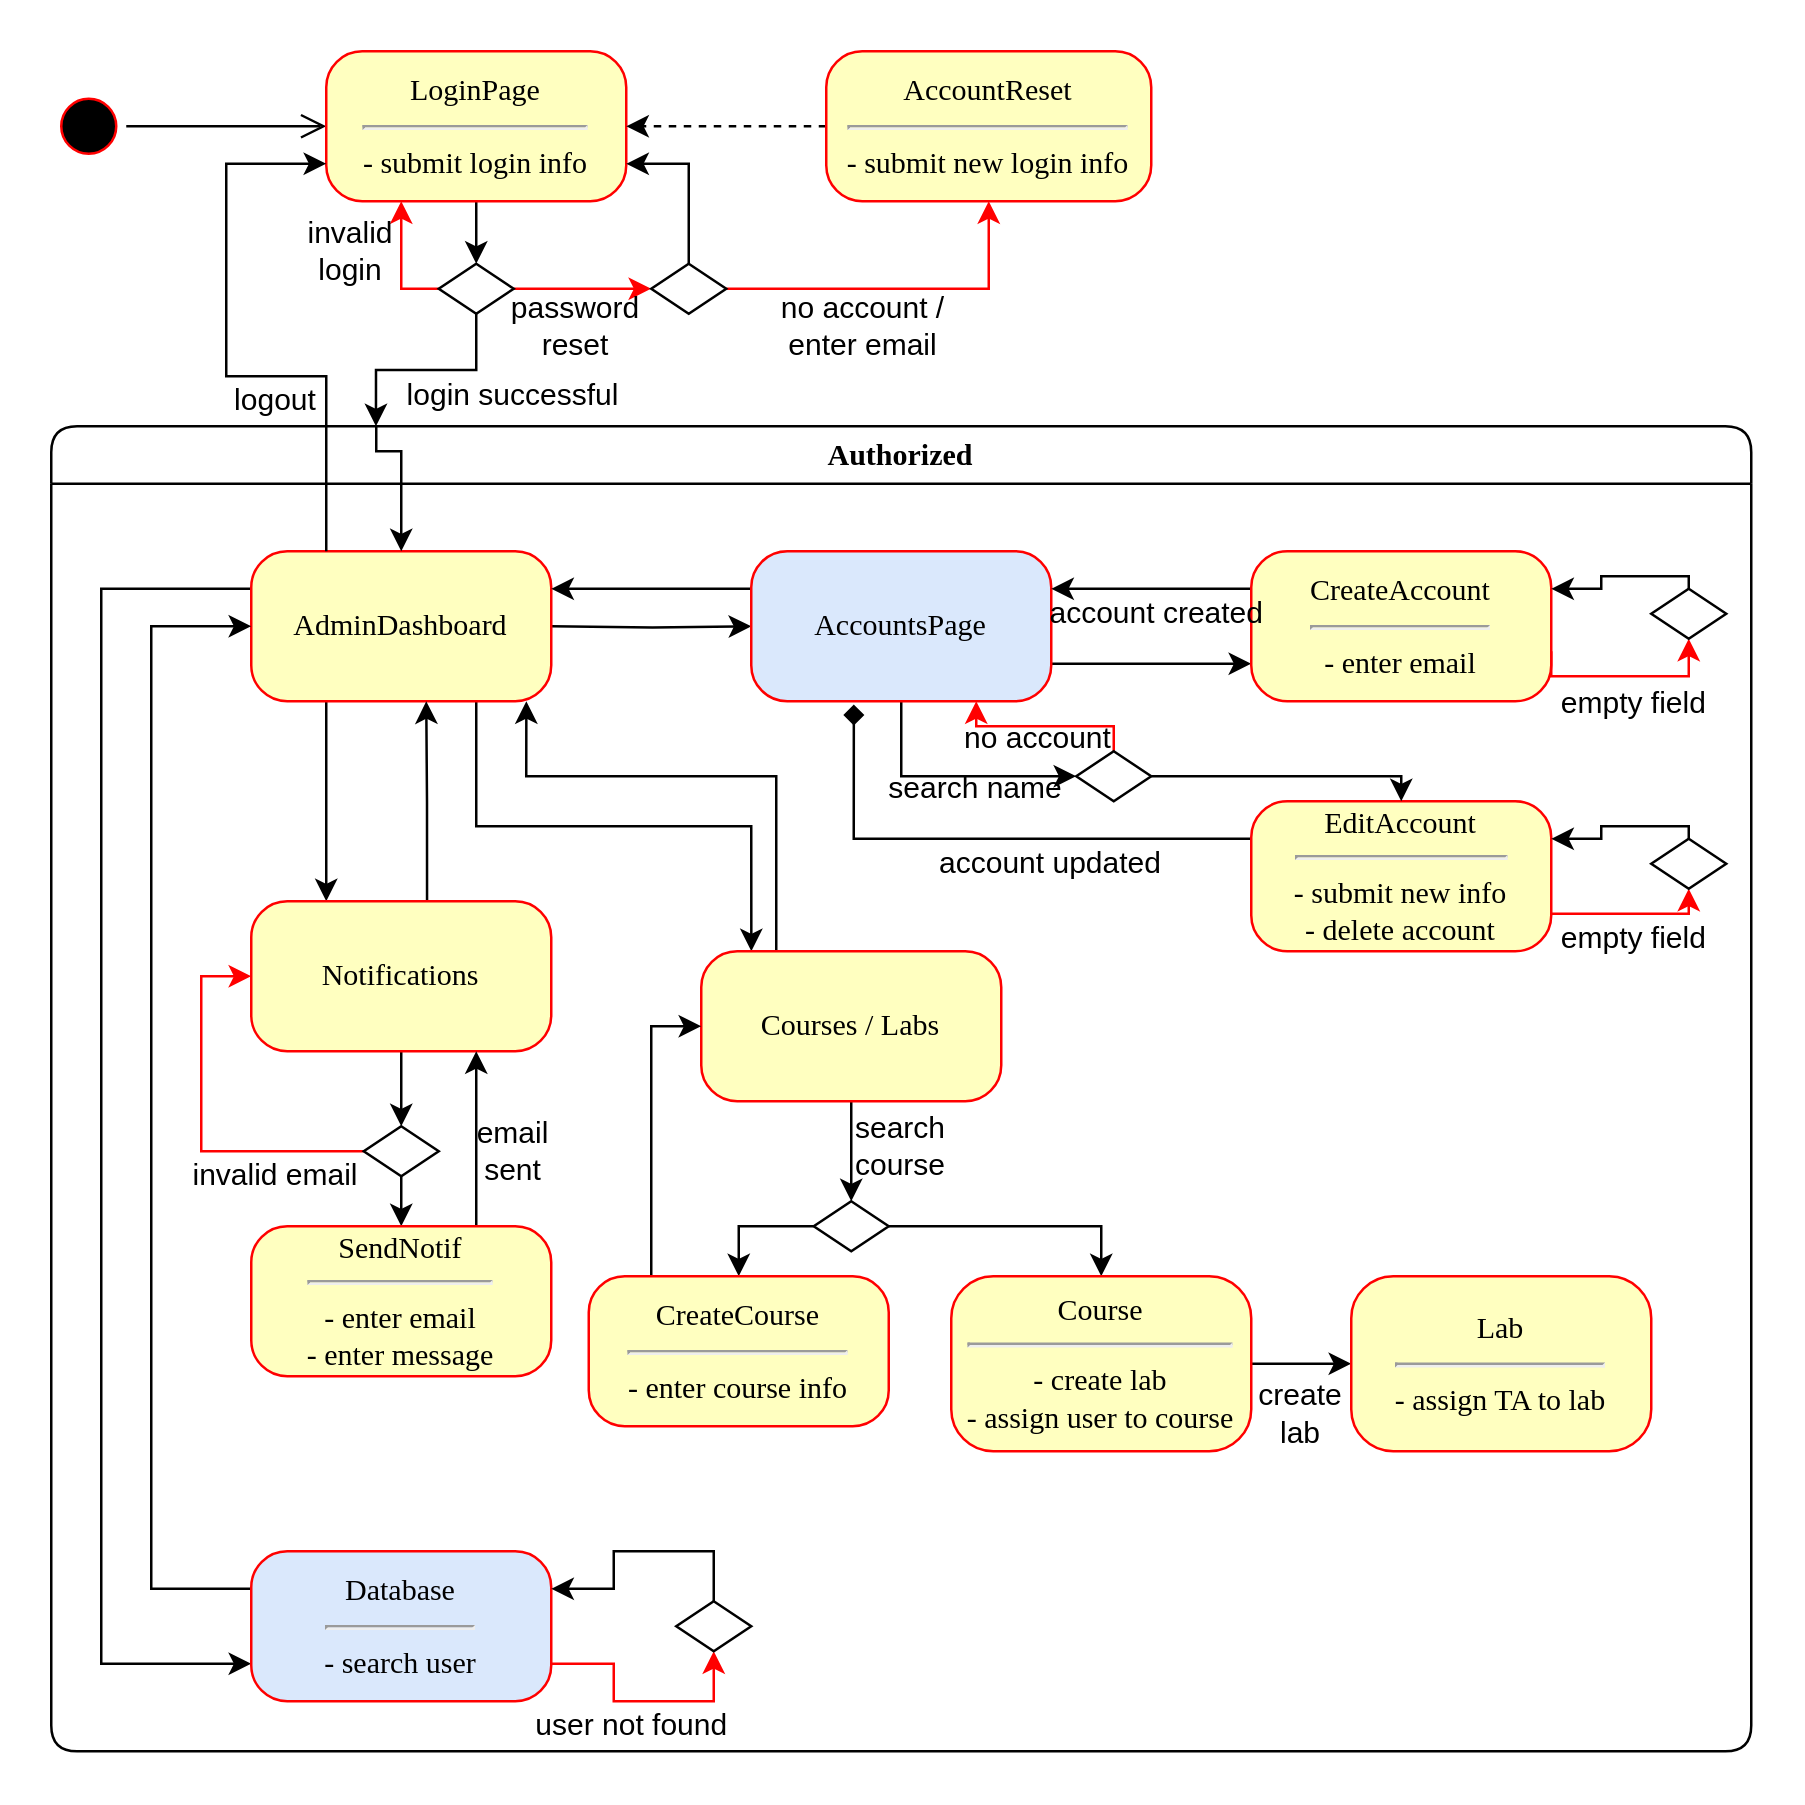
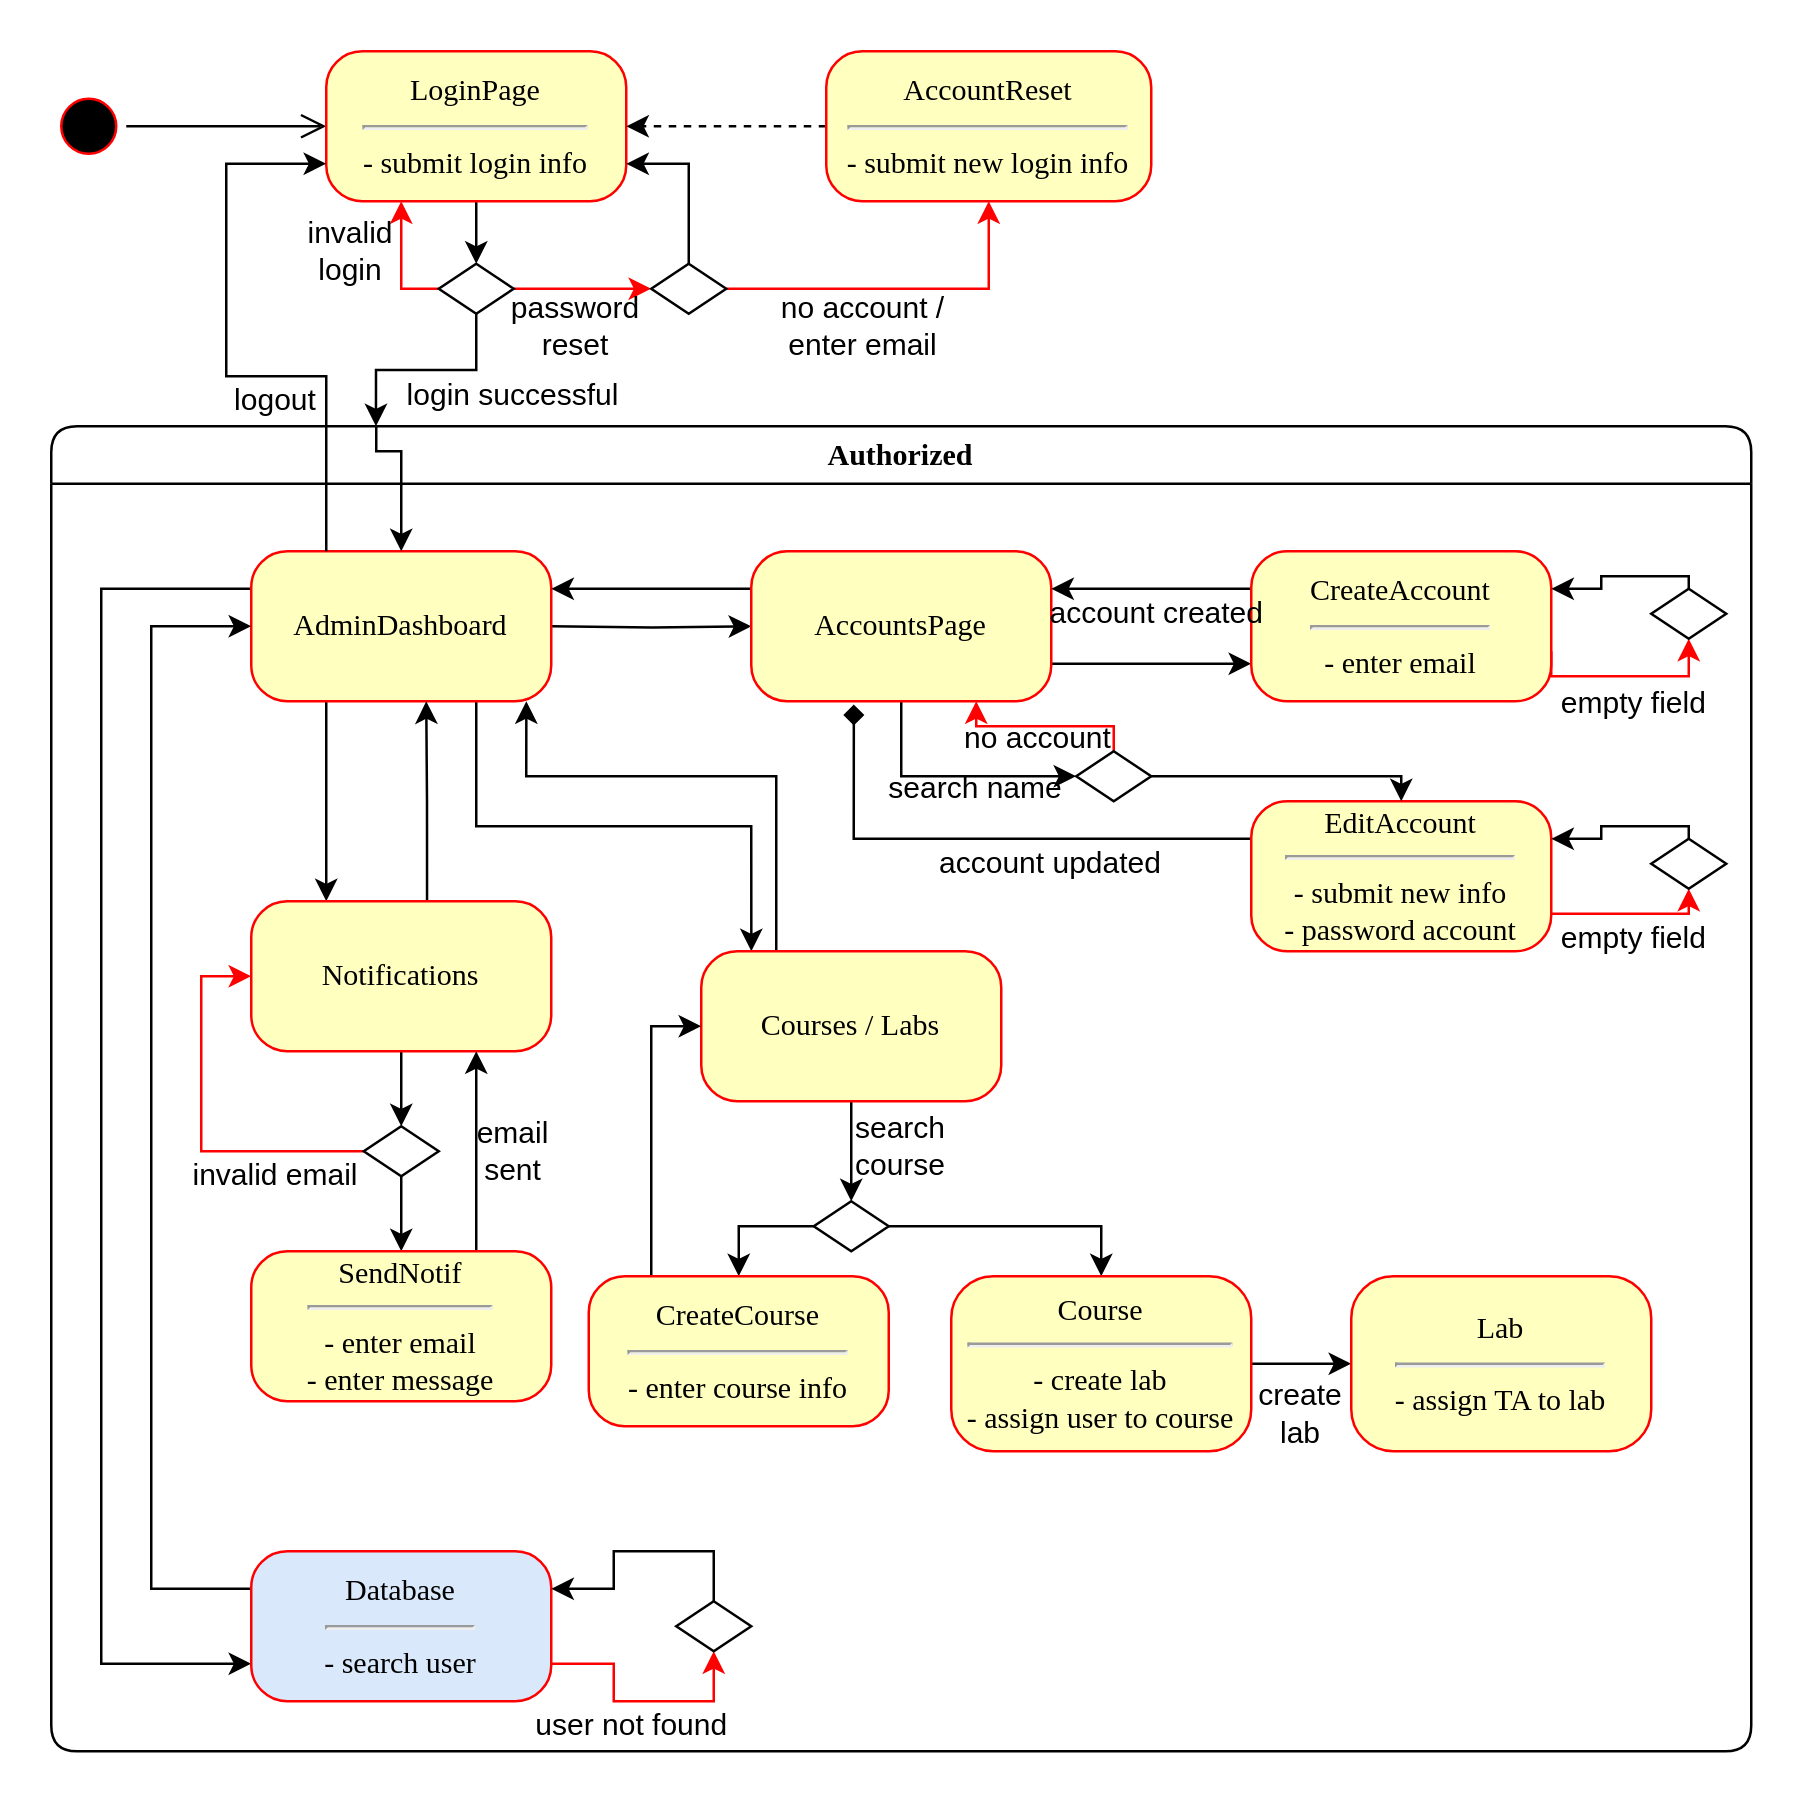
- <mxCell id="12" value="AccountsPage" style="rounded=1;whiteSpace=wrap;html=1;arcSize=24;fillColor=#dae8fc;strokeColor=#ff0000;shadow=0;comic=0;labelBackgroundColor=none;fontFamily=Verdana;fontSize=12;fontColor=#000000;align=center;" parent="3" vertex="1"><mxGeometry x="280" y="50" width="120" height="60" as="geometry" /></mxCell>
+ <mxCell id="12" value="AccountsPage" style="rounded=1;whiteSpace=wrap;html=1;arcSize=24;fillColor=#ffffc0;strokeColor=#ff0000;shadow=0;comic=0;labelBackgroundColor=none;fontFamily=Verdana;fontSize=12;fontColor=#000000;align=center;" parent="3" vertex="1"><mxGeometry x="280" y="50" width="120" height="60" as="geometry" /></mxCell>
- <mxCell id="24" value="EditAccount&lt;hr&gt;- submit new info&lt;br&gt;- delete account" style="rounded=1;whiteSpace=wrap;html=1;arcSize=24;fillColor=#ffffc0;strokeColor=#ff0000;shadow=0;comic=0;labelBackgroundColor=none;fontFamily=Verdana;fontSize=12;fontColor=#000000;align=center;" vertex="1" parent="3"><mxGeometry x="480" y="150" width="120" height="60" as="geometry" /></mxCell>
+ <mxCell id="24" value="EditAccount&lt;hr&gt;- submit new info&lt;br&gt;- password account" style="rounded=1;whiteSpace=wrap;html=1;arcSize=24;fillColor=#ffffc0;strokeColor=#ff0000;shadow=0;comic=0;labelBackgroundColor=none;fontFamily=Verdana;fontSize=12;fontColor=#000000;align=center;" vertex="1" parent="3"><mxGeometry x="480" y="150" width="120" height="60" as="geometry" /></mxCell>
- <mxCell id="39" value="SendNotif&lt;hr&gt;- enter email&lt;br&gt;- enter message" style="rounded=1;whiteSpace=wrap;html=1;arcSize=24;fillColor=#ffffc0;strokeColor=#ff0000;shadow=0;comic=0;labelBackgroundColor=none;fontFamily=Verdana;fontSize=12;fontColor=#000000;align=center;" vertex="1" parent="3"><mxGeometry x="80" y="320" width="120" height="60" as="geometry" /></mxCell>
+ <mxCell id="39" value="SendNotif&lt;hr&gt;- enter email&lt;br&gt;- enter message" style="rounded=1;whiteSpace=wrap;html=1;arcSize=24;fillColor=#ffffc0;strokeColor=#ff0000;shadow=0;comic=0;labelBackgroundColor=none;fontFamily=Verdana;fontSize=12;fontColor=#000000;align=center;" vertex="1" parent="3"><mxGeometry x="80" y="330" width="120" height="60" as="geometry" /></mxCell>
